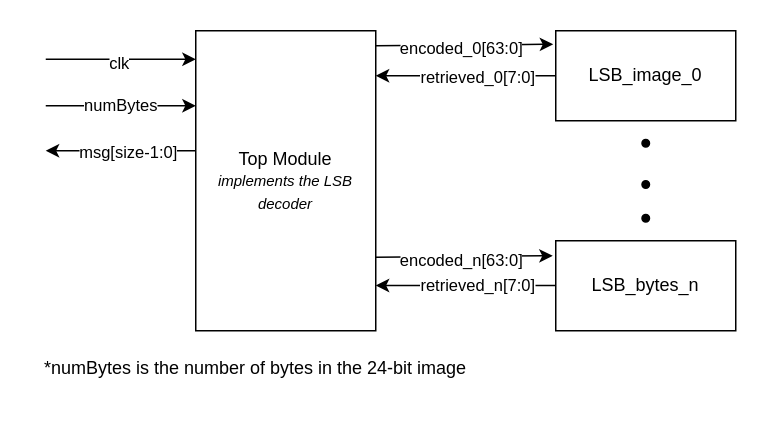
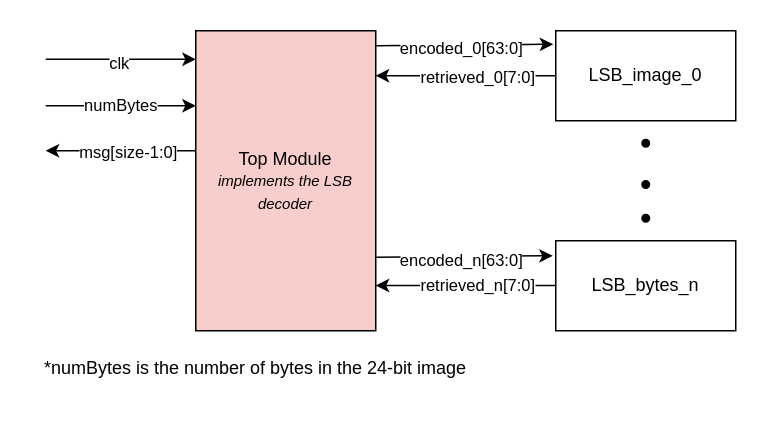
- <mxCell id="2" value="Top Module&lt;br&gt;&lt;font size=&quot;1&quot;&gt;&lt;i&gt;implements the LSB decoder&lt;/i&gt;&lt;/font&gt;" style="rounded=0;whiteSpace=wrap;html=1;" parent="1" vertex="1"><mxGeometry x="130" y="20" width="120" height="200" as="geometry" /></mxCell>
+ <mxCell id="2" value="Top Module&lt;br&gt;&lt;font size=&quot;1&quot;&gt;&lt;i&gt;implements the LSB decoder&lt;/i&gt;&lt;/font&gt;" style="rounded=0;whiteSpace=wrap;html=1;fillColor=#f8cecc;" parent="1" vertex="1"><mxGeometry x="130" y="20" width="120" height="200" as="geometry" /></mxCell>
